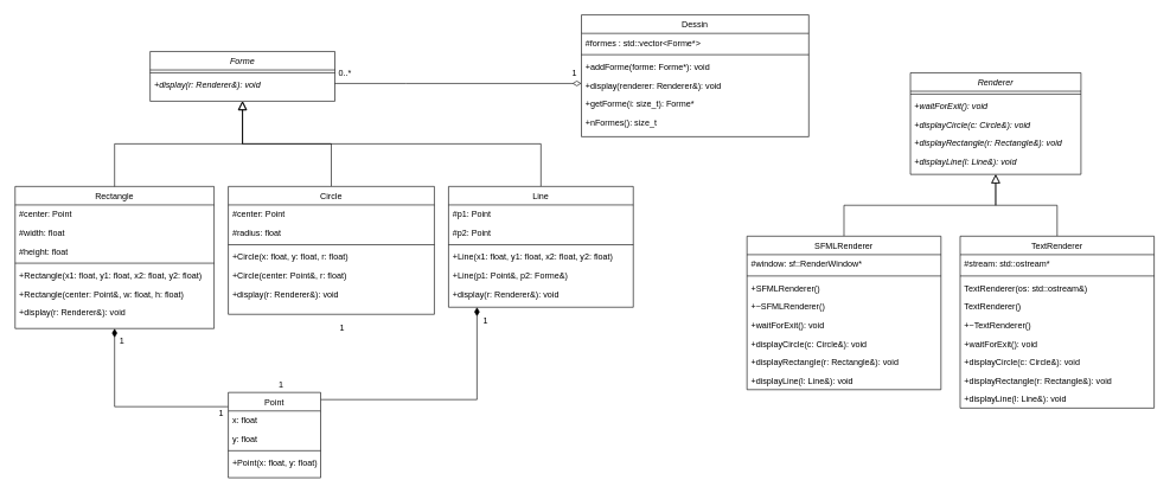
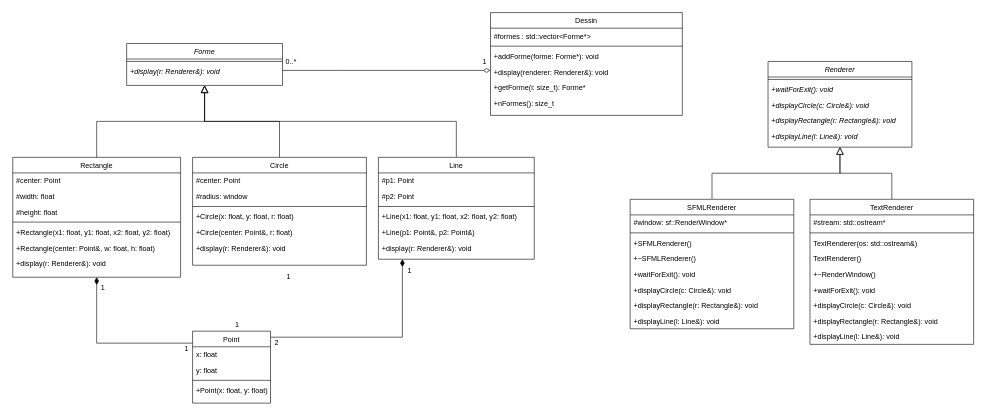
- <mxCell id="25" value="#radius: float" style="text;align=left;verticalAlign=top;spacingLeft=4;spacingRight=4;overflow=hidden;rotatable=0;points=[[0,0.5],[1,0.5]];portConstraint=eastwest;rounded=0;shadow=0;html=0;" vertex="1" parent="23"><mxGeometry y="52" width="290" height="26" as="geometry" /></mxCell>
+ <mxCell id="25" value="#radius: window" style="text;align=left;verticalAlign=top;spacingLeft=4;spacingRight=4;overflow=hidden;rotatable=0;points=[[0,0.5],[1,0.5]];portConstraint=eastwest;rounded=0;shadow=0;html=0;" vertex="1" parent="23"><mxGeometry y="52" width="290" height="26" as="geometry" /></mxCell>
- <mxCell id="36" value="+Line(p1: Point&amp;, p2: Forme&amp;)" style="text;align=left;verticalAlign=top;spacingLeft=4;spacingRight=4;overflow=hidden;rotatable=0;points=[[0,0.5],[1,0.5]];portConstraint=eastwest;fontStyle=0" vertex="1" parent="31"><mxGeometry y="112" width="260" height="26" as="geometry" /></mxCell>
+ <mxCell id="36" value="+Line(p1: Point&amp;, p2: Point&amp;)" style="text;align=left;verticalAlign=top;spacingLeft=4;spacingRight=4;overflow=hidden;rotatable=0;points=[[0,0.5],[1,0.5]];portConstraint=eastwest;fontStyle=0" vertex="1" parent="31"><mxGeometry y="112" width="260" height="26" as="geometry" /></mxCell>
- <mxCell id="75" value="+~TextRenderer()" style="text;align=left;verticalAlign=top;spacingLeft=4;spacingRight=4;overflow=hidden;rotatable=0;points=[[0,0.5],[1,0.5]];portConstraint=eastwest;fontStyle=0" vertex="1" parent="70"><mxGeometry y="112" width="273" height="26" as="geometry" /></mxCell>
+ <mxCell id="75" value="+~RenderWindow()" style="text;align=left;verticalAlign=top;spacingLeft=4;spacingRight=4;overflow=hidden;rotatable=0;points=[[0,0.5],[1,0.5]];portConstraint=eastwest;fontStyle=0" vertex="1" parent="70"><mxGeometry y="112" width="273" height="26" as="geometry" /></mxCell>
+ <mxCell id="48" value="2" style="text;html=1;resizable=0;autosize=1;align=center;verticalAlign=middle;points=[];fillColor=none;strokeColor=none;rounded=0;" vertex="1" parent="1"><mxGeometry x="450" y="562" width="20" height="20" as="geometry" /></mxCell>
